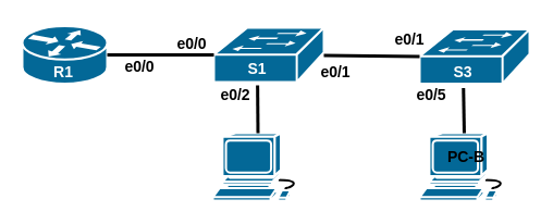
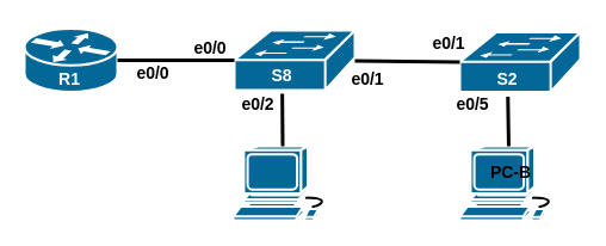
- <mxCell id="14" value="&lt;b&gt;&lt;font color=&quot;#ffffff&quot; style=&quot;font-size: 14px;&quot;&gt;S1&lt;/font&gt;&lt;/b&gt;" style="text;html=1;align=center;verticalAlign=middle;whiteSpace=wrap;rounded=0;" parent="12" vertex="1"><mxGeometry x="10" y="23" width="60" height="30" as="geometry" /></mxCell>
+ <mxCell id="14" value="&lt;b&gt;&lt;font color=&quot;#ffffff&quot; style=&quot;font-size: 14px;&quot;&gt;S8&lt;/font&gt;&lt;/b&gt;" style="text;html=1;align=center;verticalAlign=middle;whiteSpace=wrap;rounded=0;" parent="12" vertex="1"><mxGeometry x="10" y="23" width="60" height="30" as="geometry" /></mxCell>
- <mxCell id="6" value="&lt;b&gt;&lt;font color=&quot;#ffffff&quot; style=&quot;font-size: 14px;&quot;&gt;S3&lt;/font&gt;&lt;/b&gt;" style="text;html=1;align=center;verticalAlign=middle;whiteSpace=wrap;rounded=0;" parent="4" vertex="1"><mxGeometry x="10" y="23" width="60" height="30" as="geometry" /></mxCell>
+ <mxCell id="6" value="&lt;b&gt;&lt;font color=&quot;#ffffff&quot; style=&quot;font-size: 14px;&quot;&gt;S2&lt;/font&gt;&lt;/b&gt;" style="text;html=1;align=center;verticalAlign=middle;whiteSpace=wrap;rounded=0;" parent="4" vertex="1"><mxGeometry x="10" y="23" width="60" height="30" as="geometry" /></mxCell>
